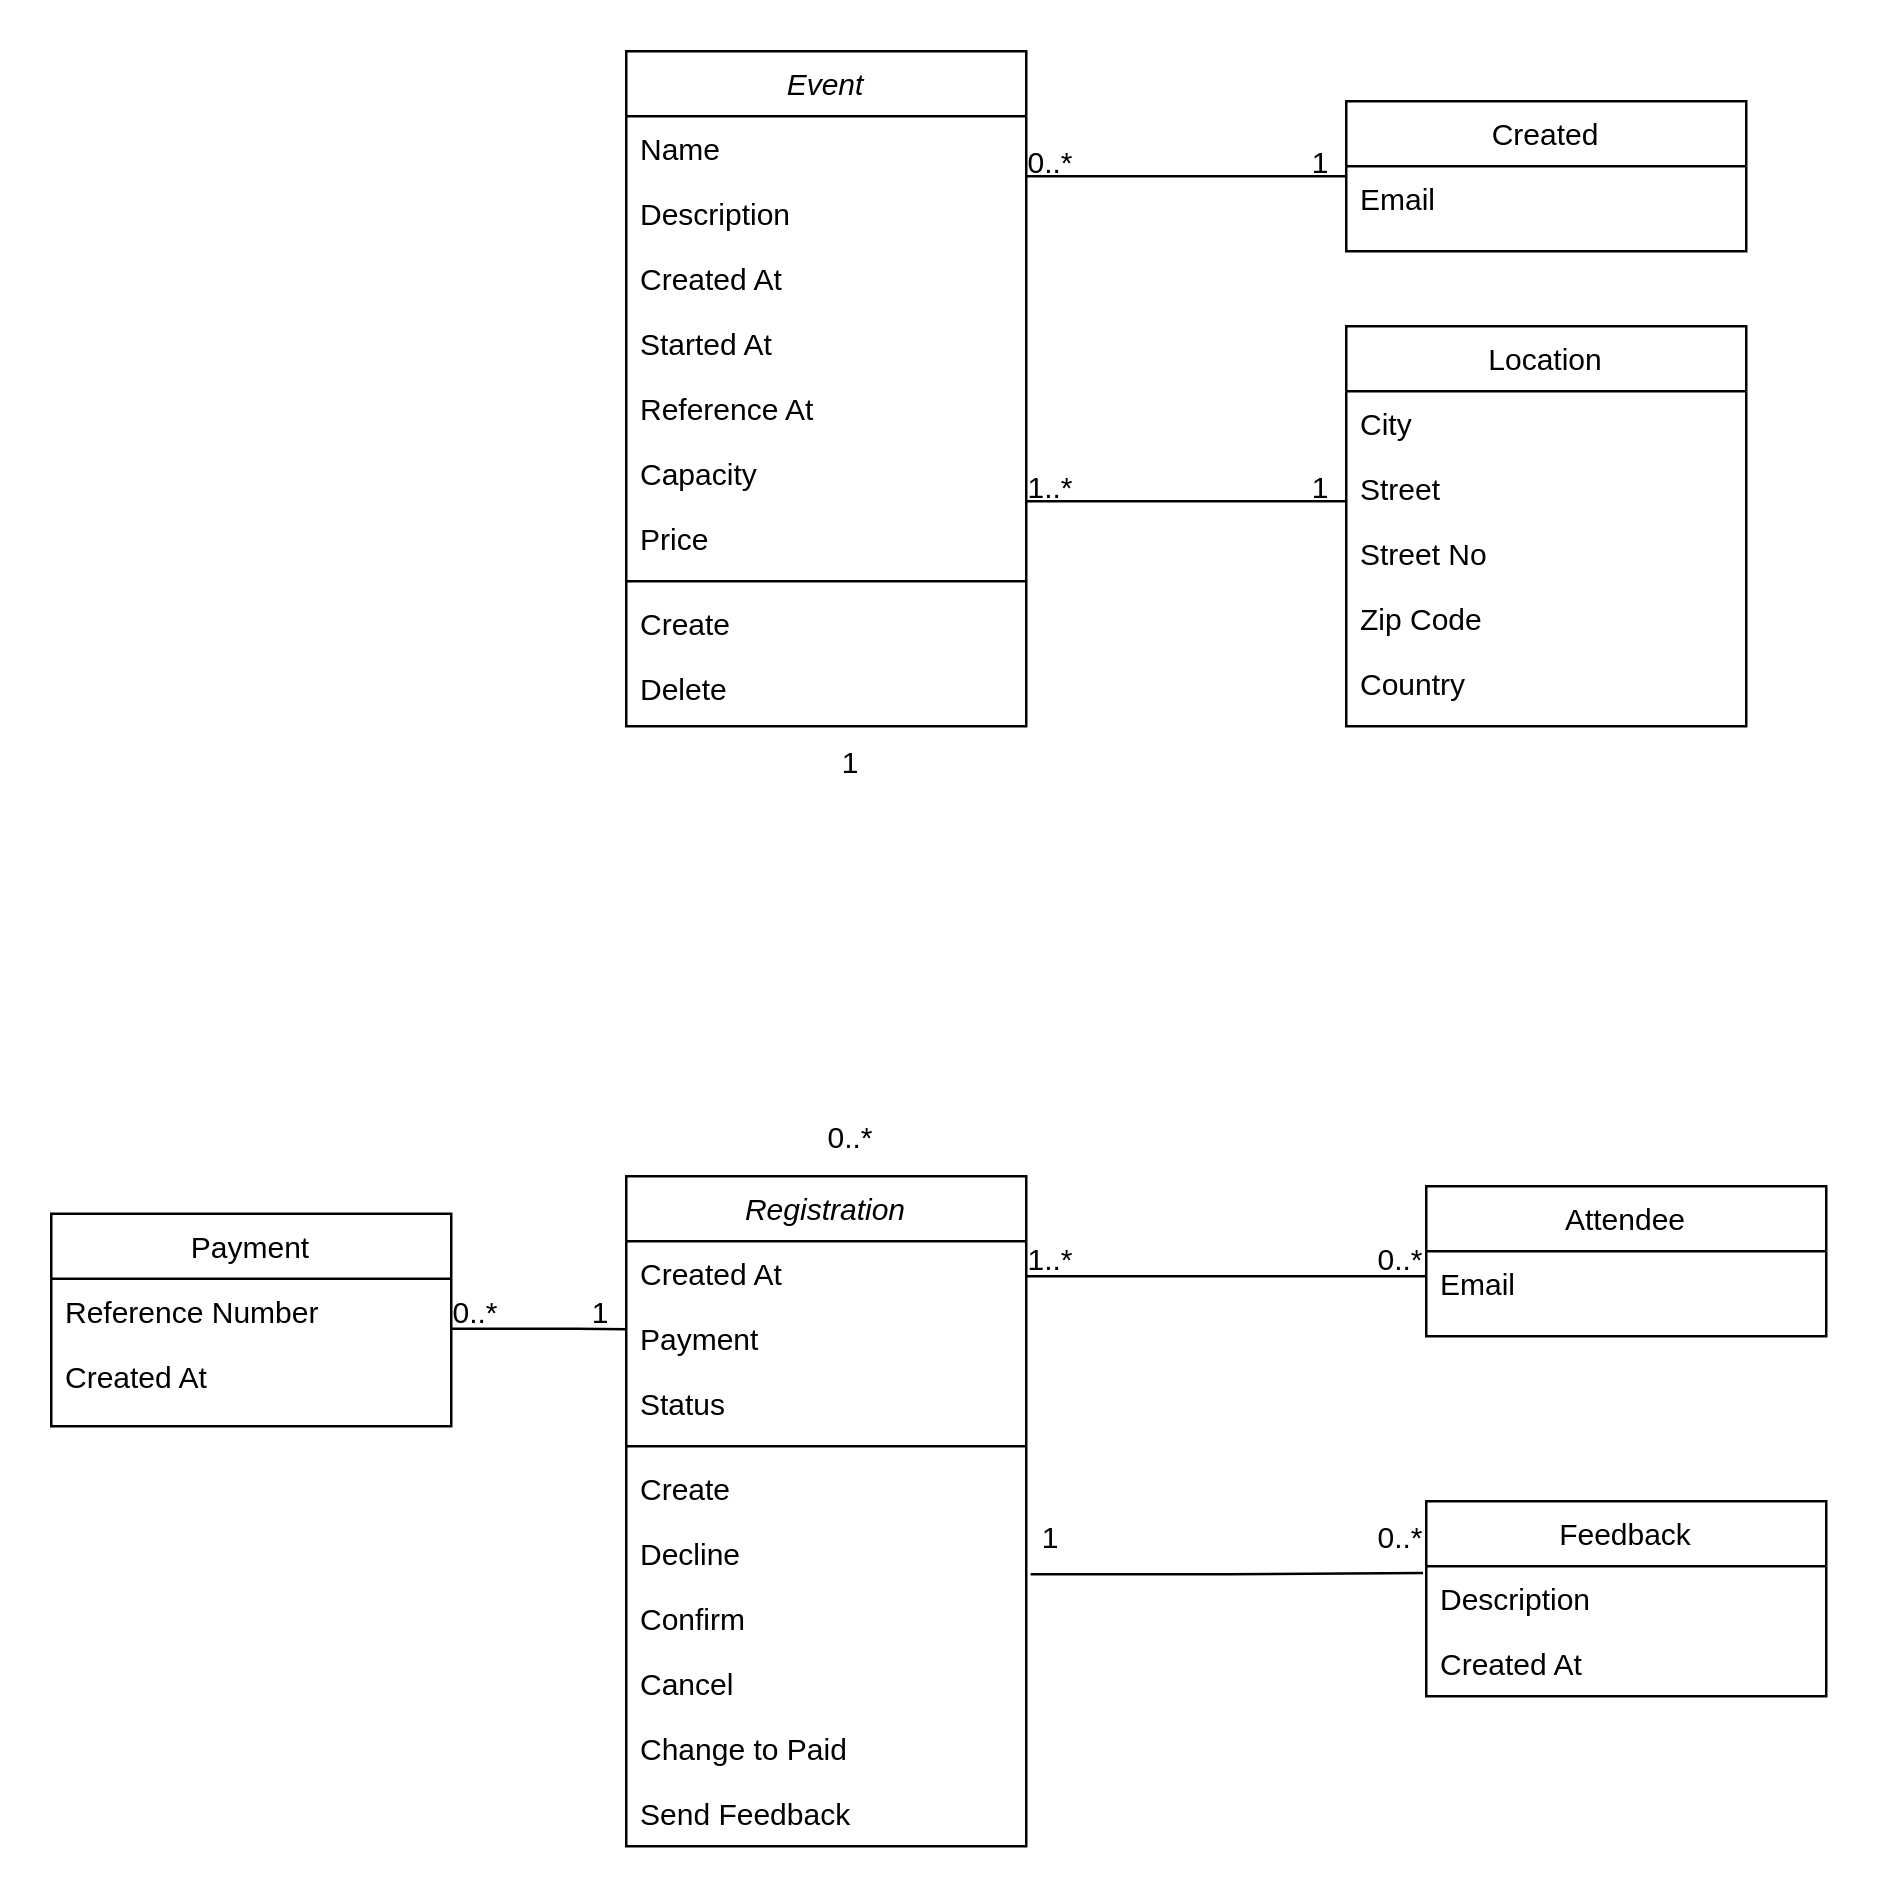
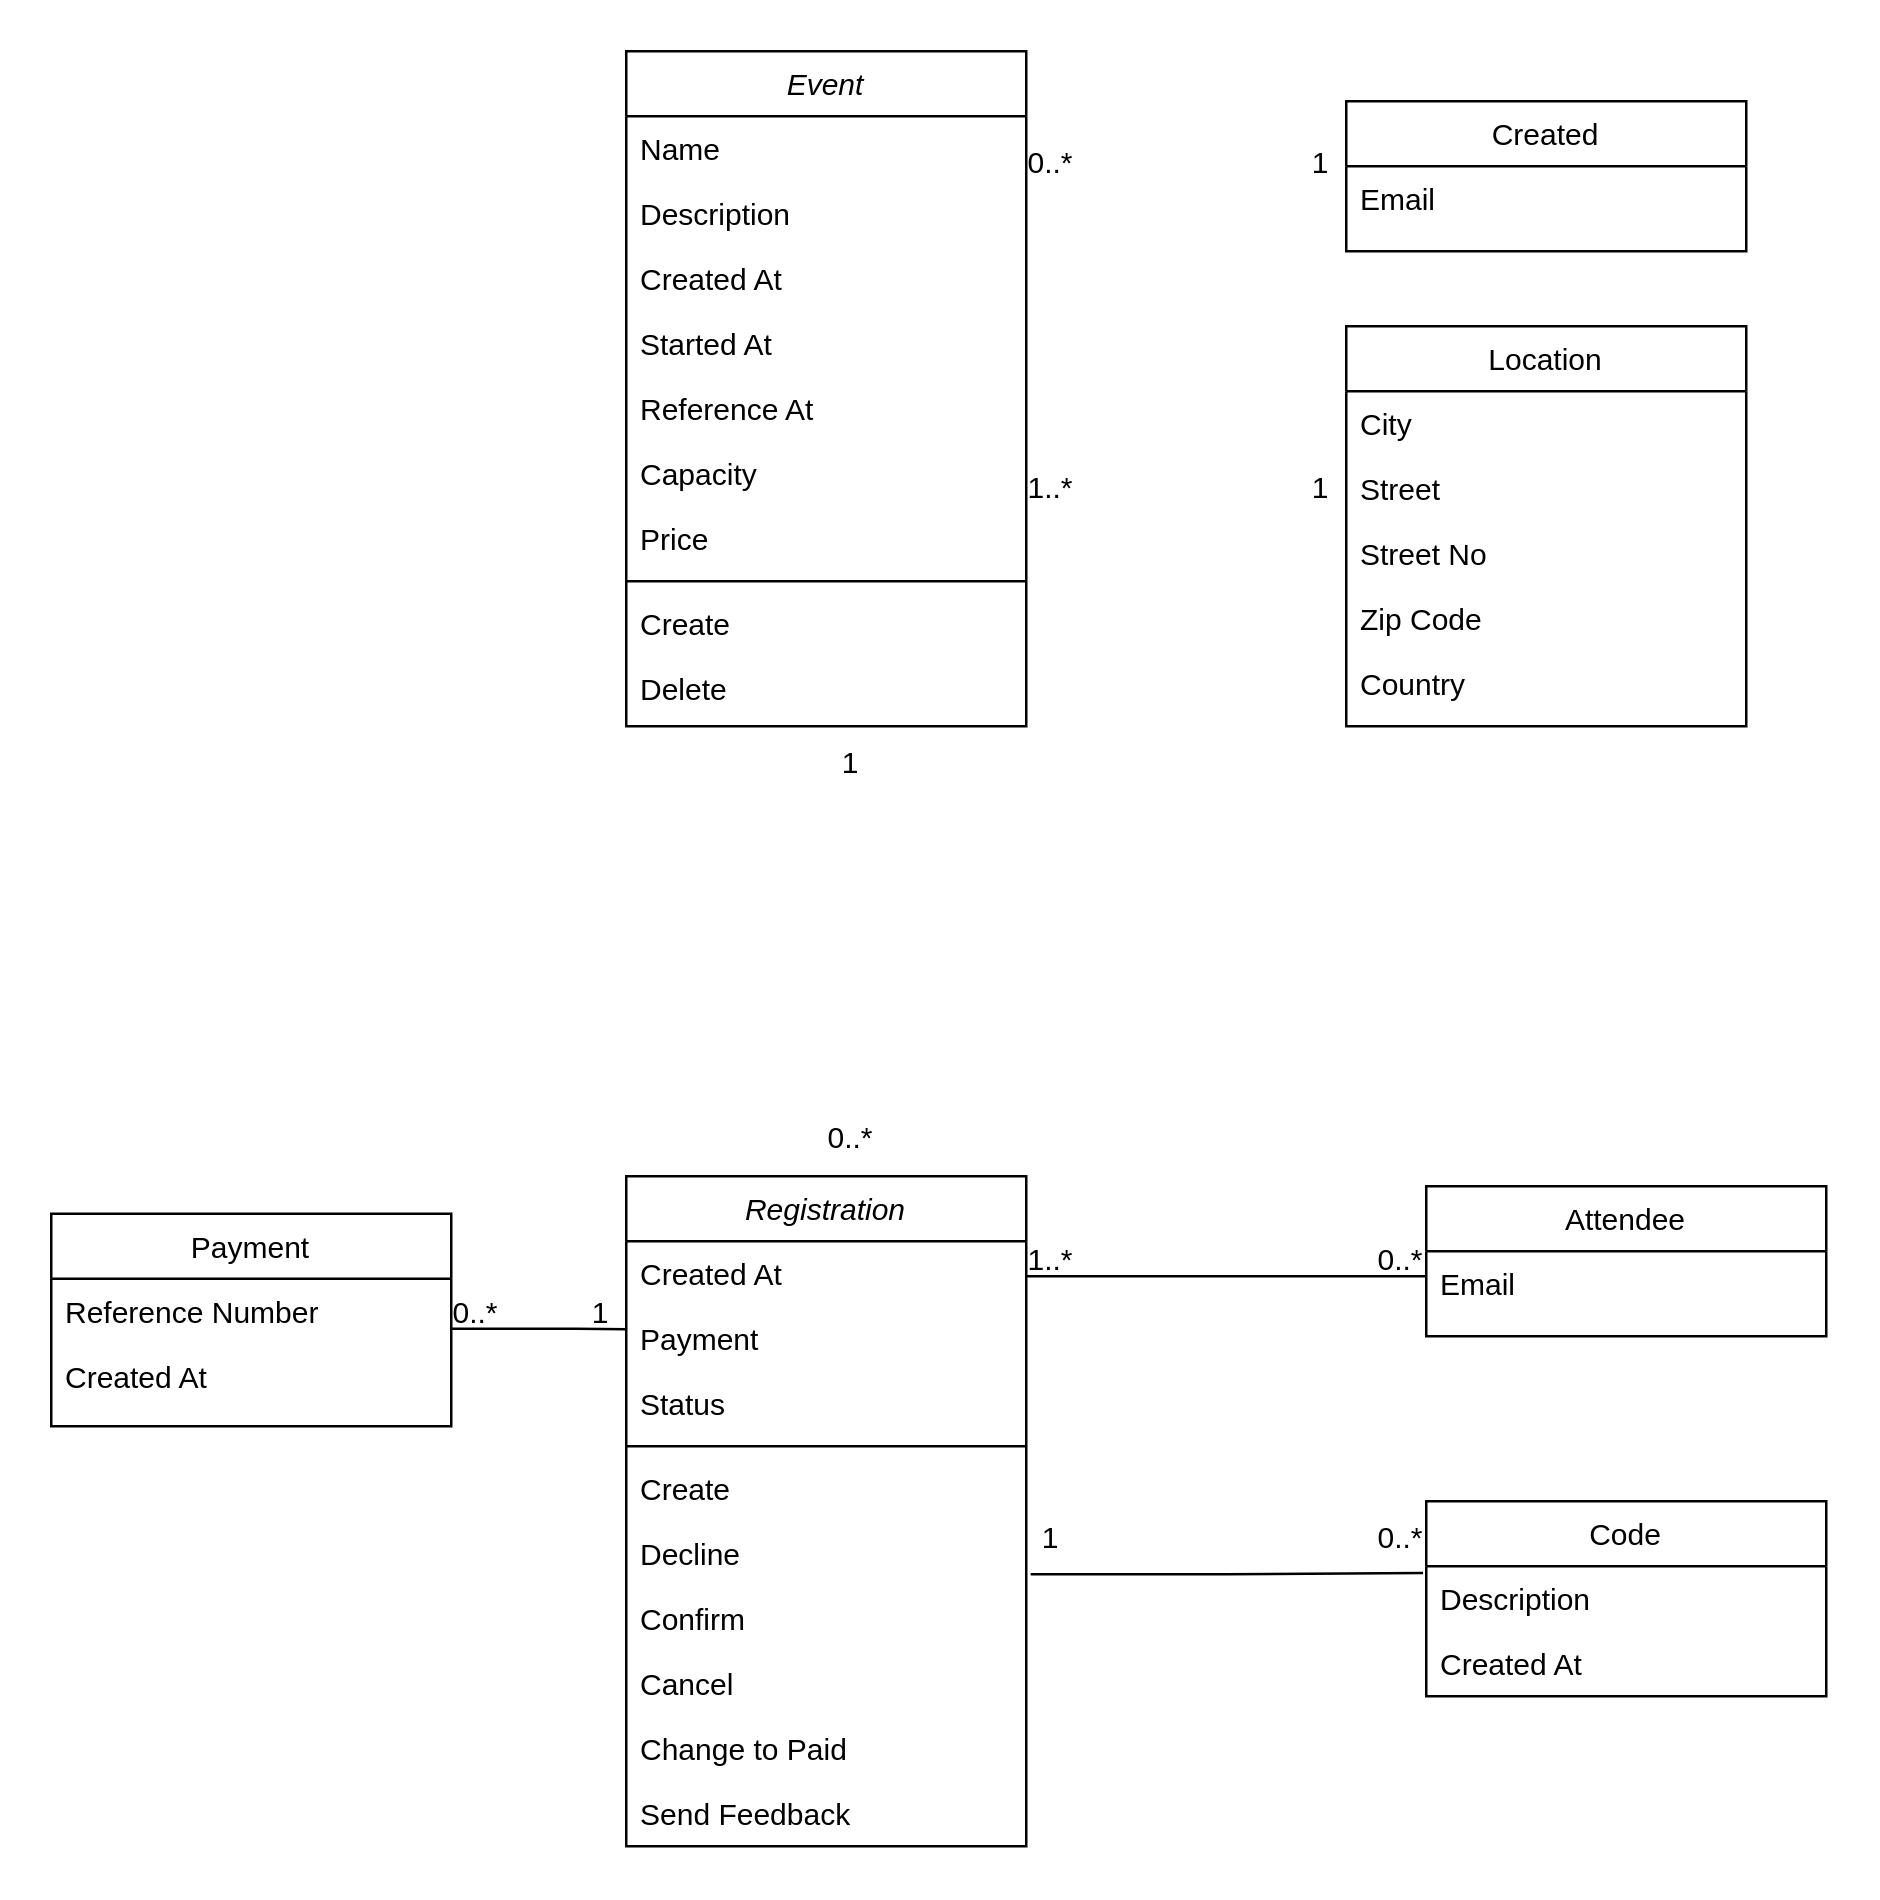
- <mxCell id="21" value="" style="endArrow=none;shadow=0;strokeWidth=1;rounded=0;endFill=0;edgeStyle=elbowEdgeStyle;elbow=vertical;" parent="1" source="2" target="19" edge="1"><mxGeometry x="0.5" y="41" relative="1" as="geometry"><mxPoint x="410" y="92" as="sourcePoint" /><mxPoint x="570" y="92" as="targetPoint" /><mxPoint x="-40" y="32" as="offset" /></mxGeometry></mxCell>
- <mxCell id="22" value="" style="endArrow=none;html=1;rounded=0;edgeStyle=elbowEdgeStyle;endFill=0;" edge="1" parent="1" source="2" target="13"><mxGeometry width="50" height="50" relative="1" as="geometry"><mxPoint x="400" y="410" as="sourcePoint" /><mxPoint x="450" y="360" as="targetPoint" /><Array as="points"><mxPoint x="470" y="200" /><mxPoint x="450" y="200" /><mxPoint x="470" y="200" /><mxPoint x="440" y="180" /><mxPoint x="440" y="111" /></Array></mxGeometry></mxCell>
- <mxCell id="36" value="Feedback" style="swimlane;fontStyle=0;align=center;verticalAlign=top;childLayout=stackLayout;horizontal=1;startSize=26;horizontalStack=0;resizeParent=1;resizeLast=0;collapsible=1;marginBottom=0;rounded=0;shadow=0;strokeWidth=1;" vertex="1" parent="1"><mxGeometry x="570" y="600" width="160" height="78" as="geometry"><mxRectangle x="550" y="140" width="160" height="26" as="alternateBounds" /></mxGeometry></mxCell>
+ <mxCell id="36" value="Code" style="swimlane;fontStyle=0;align=center;verticalAlign=top;childLayout=stackLayout;horizontal=1;startSize=26;horizontalStack=0;resizeParent=1;resizeLast=0;collapsible=1;marginBottom=0;rounded=0;shadow=0;strokeWidth=1;" vertex="1" parent="1"><mxGeometry x="570" y="600" width="160" height="78" as="geometry"><mxRectangle x="550" y="140" width="160" height="26" as="alternateBounds" /></mxGeometry></mxCell>
